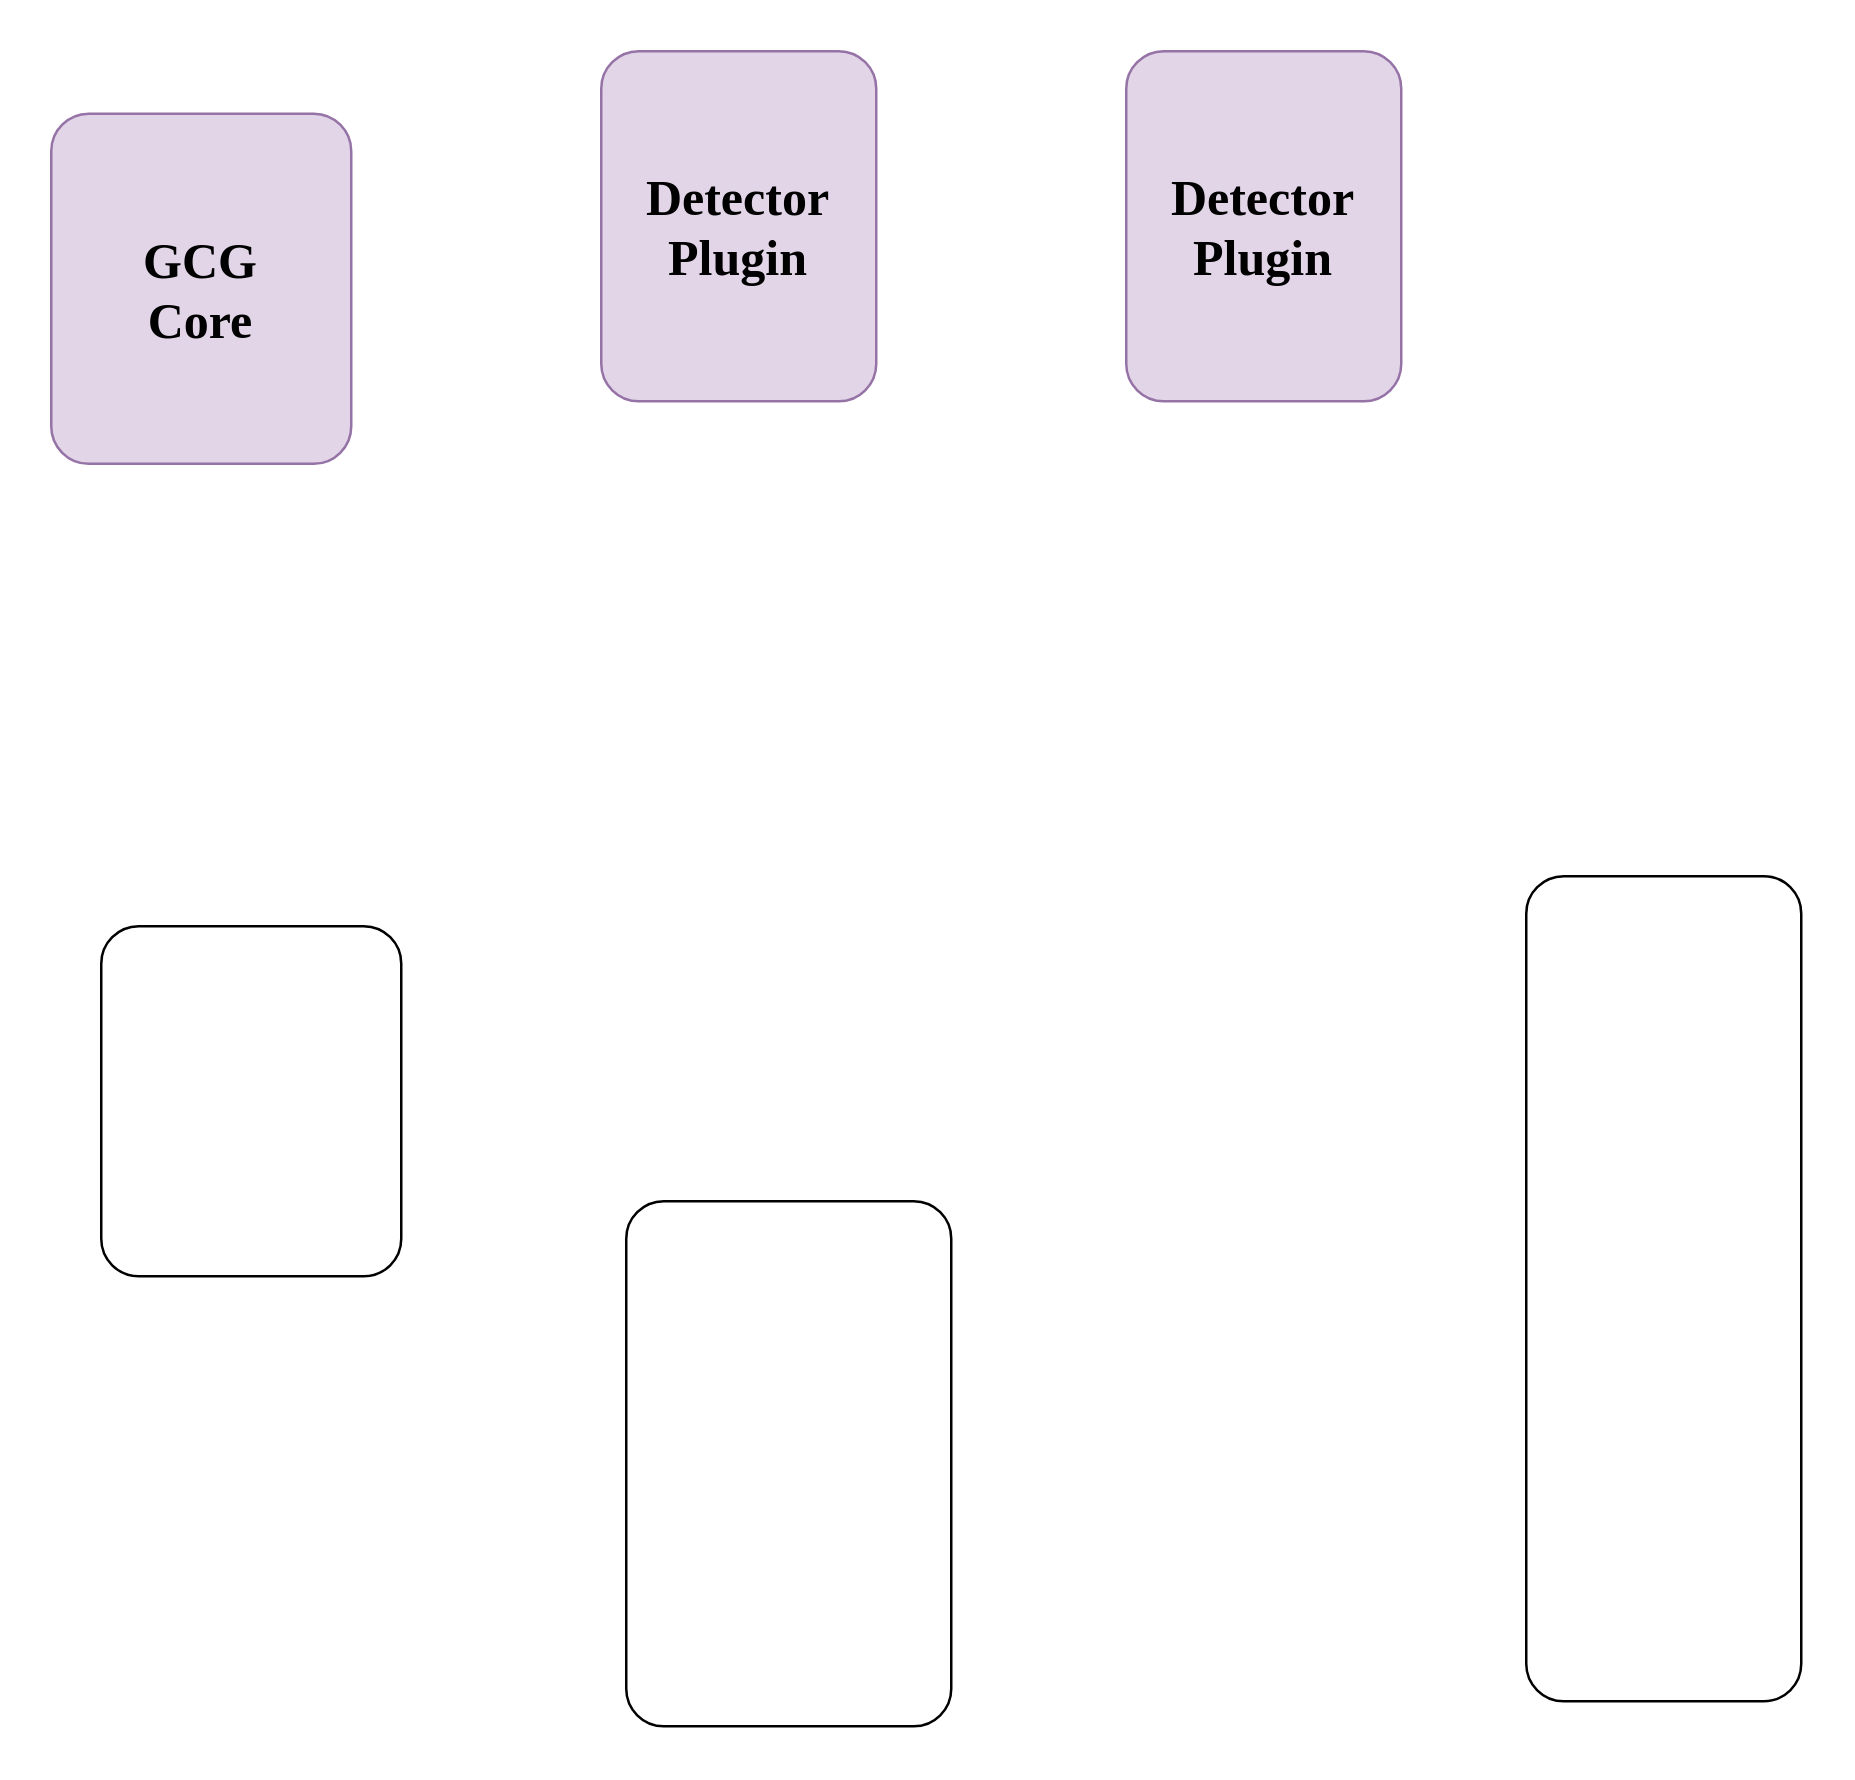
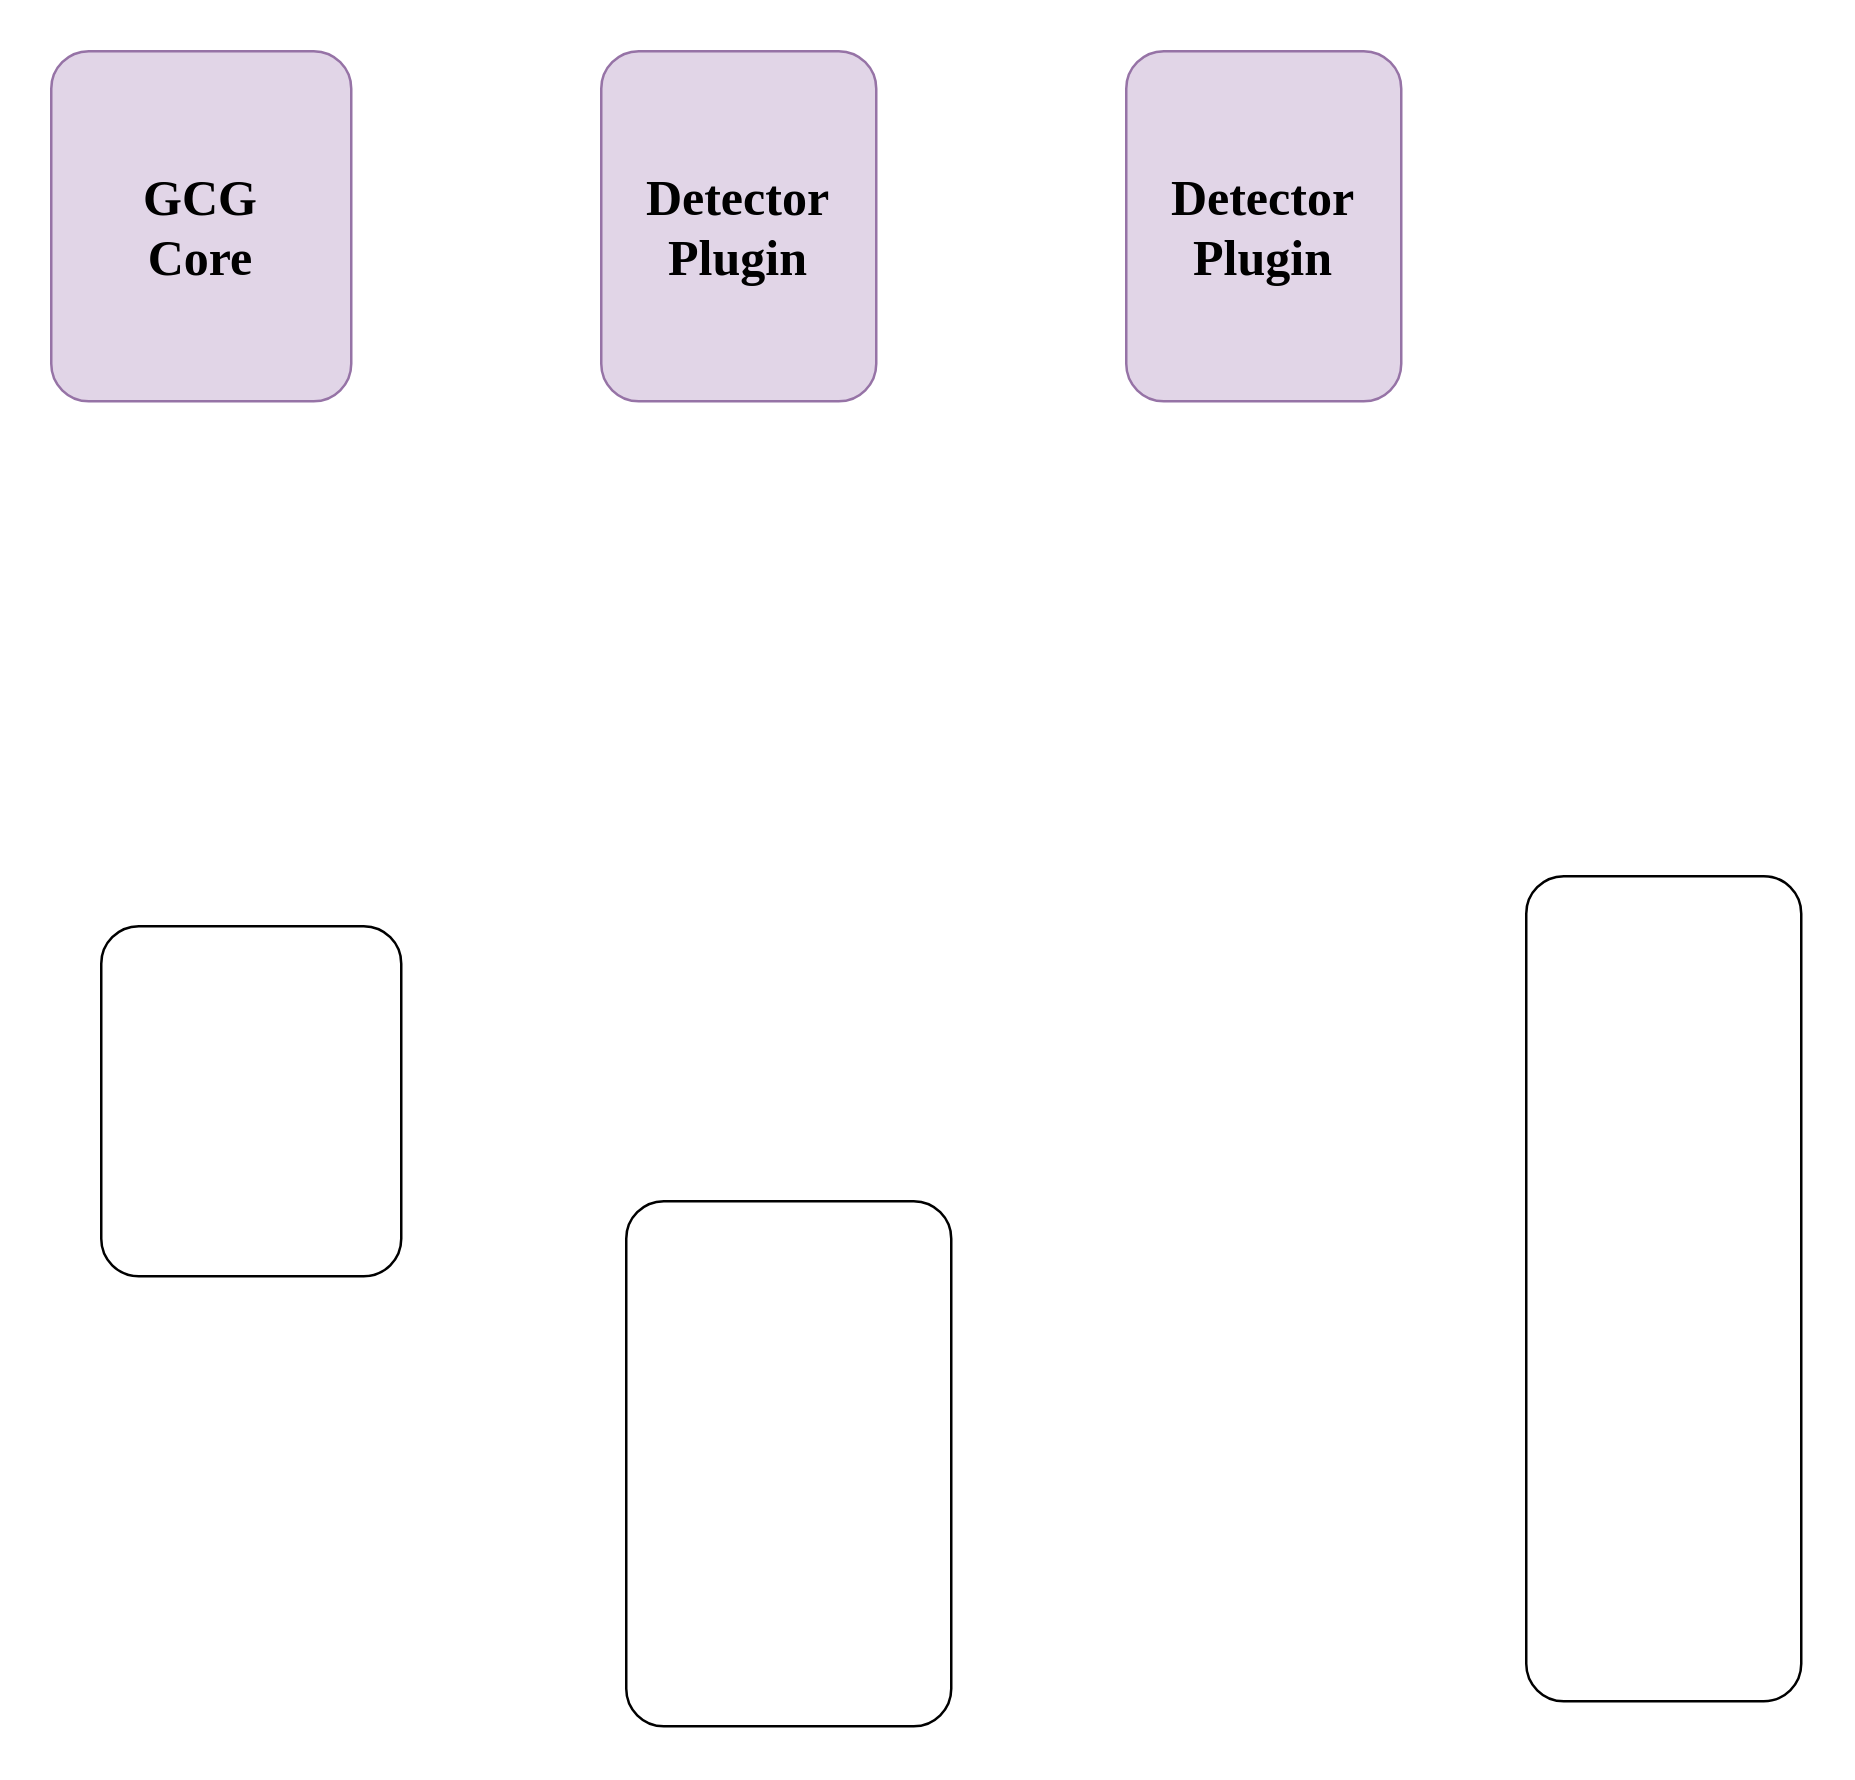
- <mxCell id="2" value="GCG&lt;div&gt;Core&lt;/div&gt;" style="rounded=1;whiteSpace=wrap;html=1;absoluteArcSize=1;arcSize=30;fontFamily=Times New Roman;fontSize=20;fontStyle=1;fillColor=#e1d5e7;strokeColor=#9673a6;" vertex="1" parent="1"><mxGeometry x="20" y="45" width="120" height="140" as="geometry" /></mxCell>
+ <mxCell id="2" value="GCG&lt;div&gt;Core&lt;/div&gt;" style="rounded=1;whiteSpace=wrap;html=1;absoluteArcSize=1;arcSize=30;fontFamily=Times New Roman;fontSize=20;fontStyle=1;fillColor=#e1d5e7;strokeColor=#9673a6;" vertex="1" parent="1"><mxGeometry x="20" y="20" width="120" height="140" as="geometry" /></mxCell>
